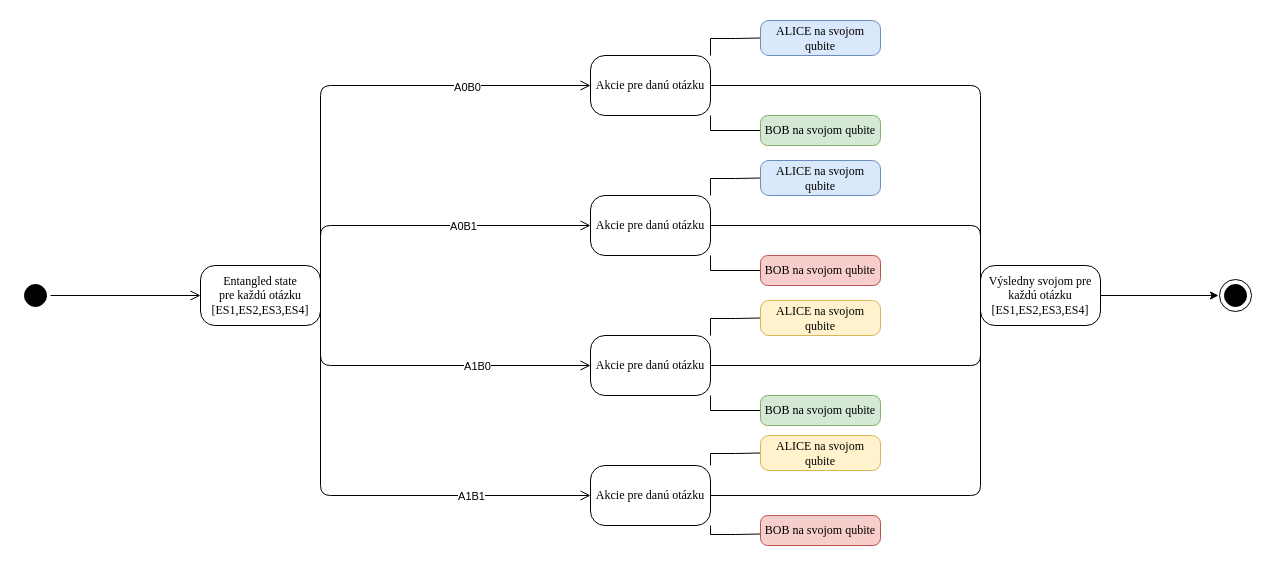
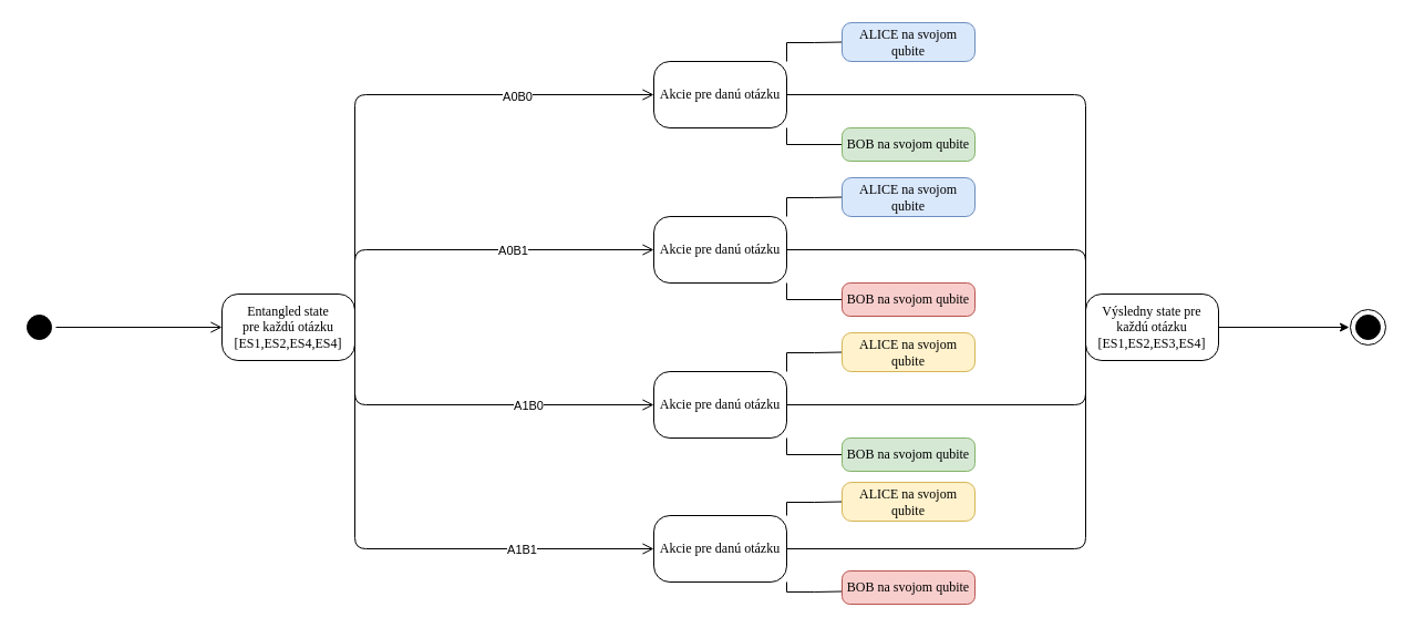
- <mxCell id="3" value="Entangled state&lt;br&gt;pre každú otázku&lt;br&gt;[ES1,ES2,ES3,ES4]" style="rounded=1;whiteSpace=wrap;html=1;arcSize=24;shadow=0;comic=0;labelBackgroundColor=none;fontFamily=Verdana;fontSize=12;align=center;" parent="1" vertex="1"><mxGeometry x="200" y="265" width="120" height="60" as="geometry" /></mxCell>
+ <mxCell id="3" value="Entangled state&lt;br&gt;pre každú otázku&lt;br&gt;[ES1,ES2,ES4,ES4]" style="rounded=1;whiteSpace=wrap;html=1;arcSize=24;shadow=0;comic=0;labelBackgroundColor=none;fontFamily=Verdana;fontSize=12;align=center;" parent="1" vertex="1"><mxGeometry x="200" y="265" width="120" height="60" as="geometry" /></mxCell>
- <mxCell id="26" value="Výsledny svojom pre každú otázku&lt;br&gt;[ES1,ES2,ES3,ES4]" style="rounded=1;whiteSpace=wrap;html=1;arcSize=24;shadow=0;comic=0;labelBackgroundColor=none;fontFamily=Verdana;fontSize=12;align=center;" parent="1" vertex="1"><mxGeometry x="980" y="265" width="120" height="60" as="geometry" /></mxCell>
+ <mxCell id="26" value="Výsledny state pre každú otázku&lt;br&gt;[ES1,ES2,ES3,ES4]" style="rounded=1;whiteSpace=wrap;html=1;arcSize=24;shadow=0;comic=0;labelBackgroundColor=none;fontFamily=Verdana;fontSize=12;align=center;" parent="1" vertex="1"><mxGeometry x="980" y="265" width="120" height="60" as="geometry" /></mxCell>
